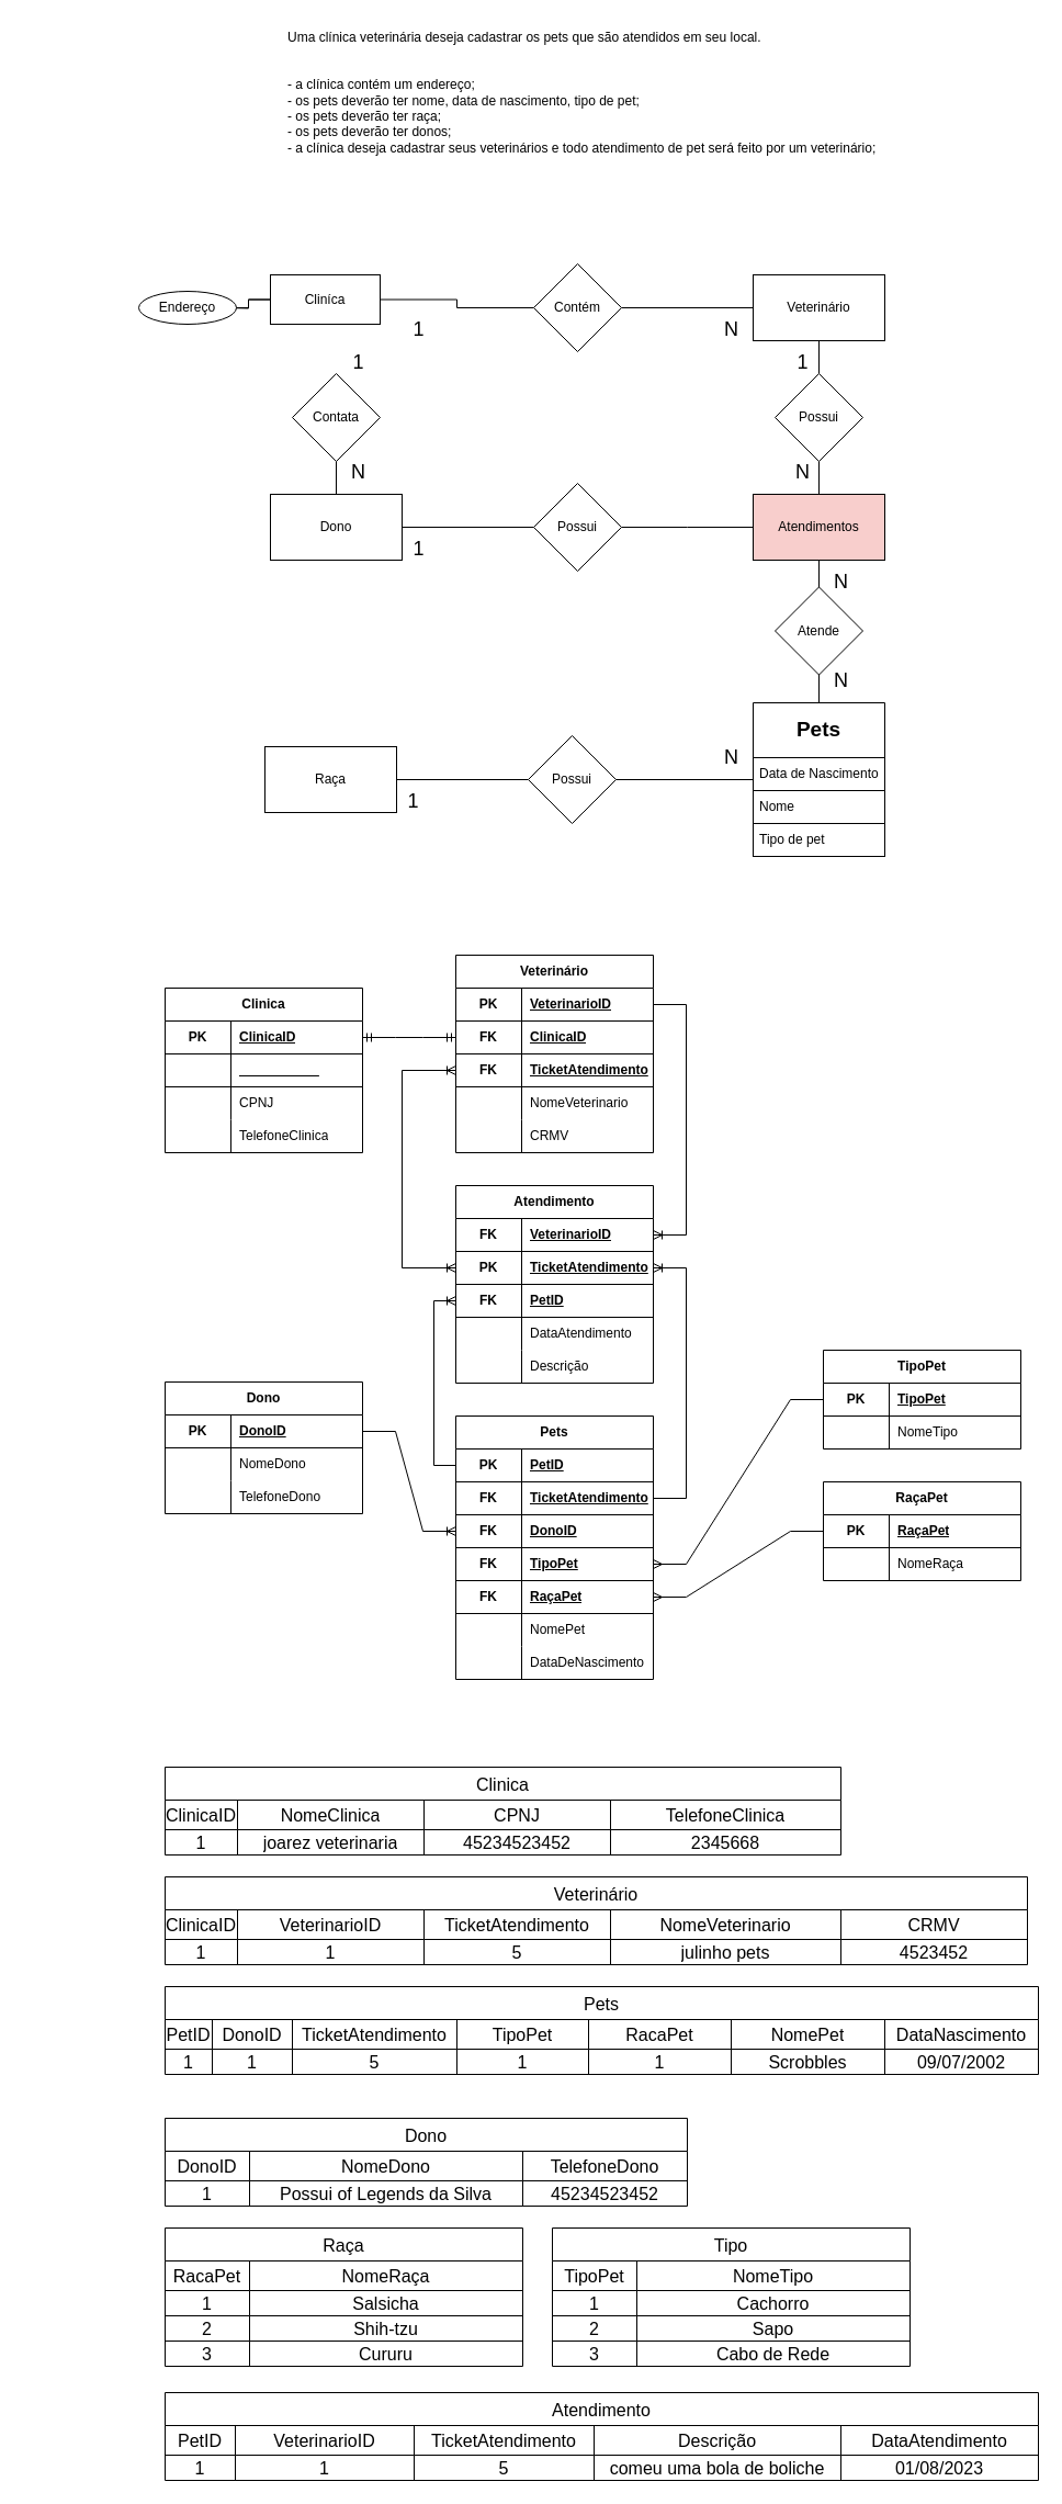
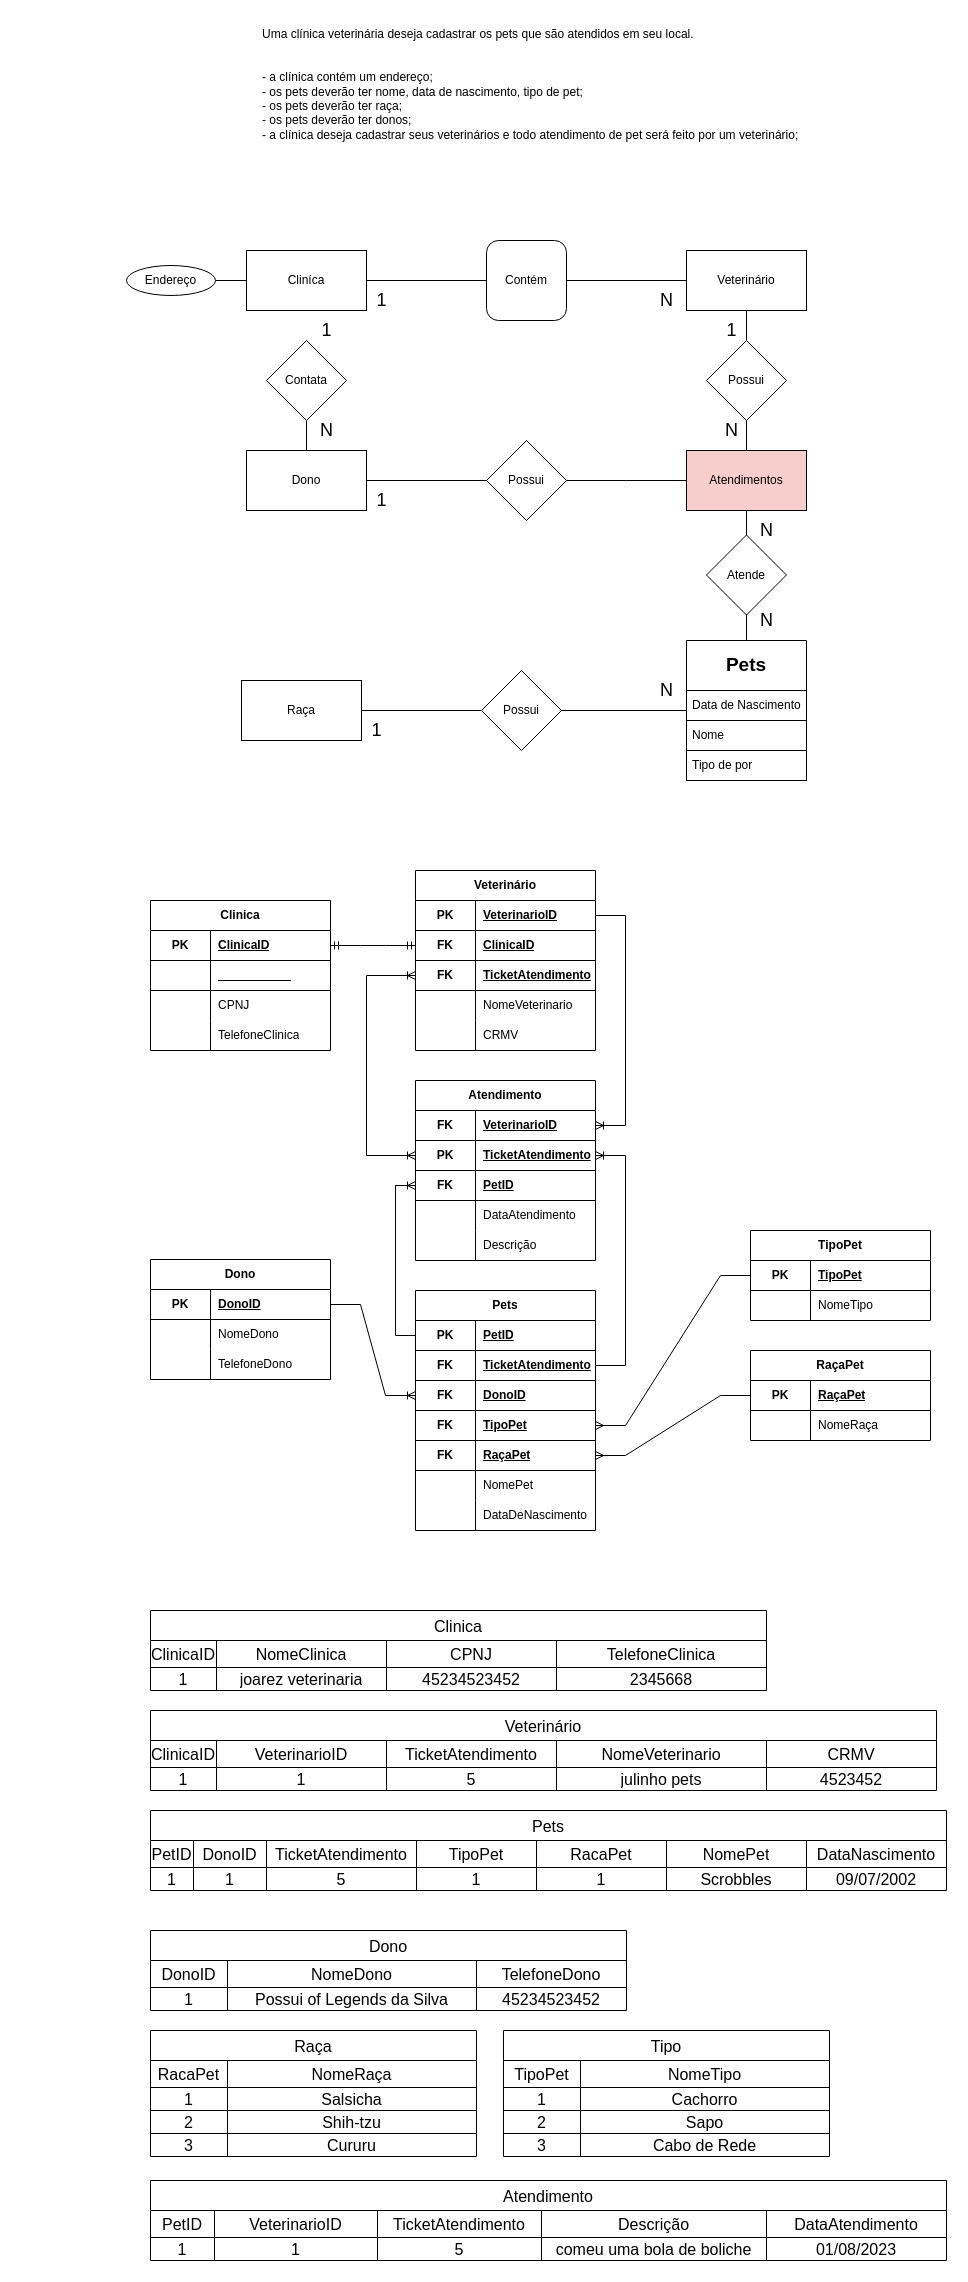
- <mxCell id="5" value="Cliníca" style="rounded=0;whiteSpace=wrap;html=1;" parent="1" vertex="1"><mxGeometry x="246" y="250" width="100" height="45" as="geometry" /></mxCell>
+ <mxCell id="5" value="Cliníca" style="rounded=0;whiteSpace=wrap;html=1;" parent="1" vertex="1"><mxGeometry x="246" y="250" width="120" height="60" as="geometry" /></mxCell>
- <mxCell id="13" value="Contém" style="rhombus;whiteSpace=wrap;html=1;" parent="1" vertex="1"><mxGeometry x="486" y="240" width="80" height="80" as="geometry" /></mxCell>
+ <mxCell id="13" value="Contém" style="whiteSpace=wrap;html=1;rounded=1;" parent="1" vertex="1"><mxGeometry x="486" y="240" width="80" height="80" as="geometry" /></mxCell>
- <mxCell id="30" value="Tipo de pet" style="text;strokeColor=default;fillColor=none;align=left;verticalAlign=middle;spacingLeft=4;spacingRight=4;overflow=hidden;points=[[0,0.5],[1,0.5]];portConstraint=eastwest;rotatable=0;whiteSpace=wrap;html=1;" parent="27" vertex="1"><mxGeometry y="110" width="120" height="30" as="geometry" /></mxCell>
+ <mxCell id="30" value="Tipo de por" style="text;strokeColor=default;fillColor=none;align=left;verticalAlign=middle;spacingLeft=4;spacingRight=4;overflow=hidden;points=[[0,0.5],[1,0.5]];portConstraint=eastwest;rotatable=0;whiteSpace=wrap;html=1;" parent="27" vertex="1"><mxGeometry y="110" width="120" height="30" as="geometry" /></mxCell>
